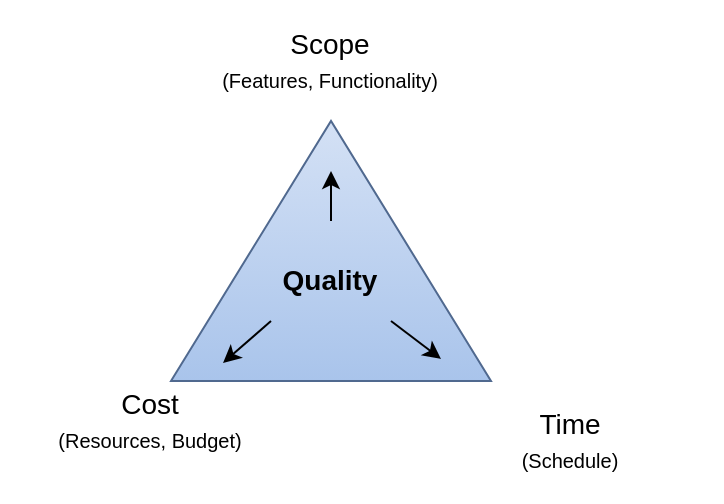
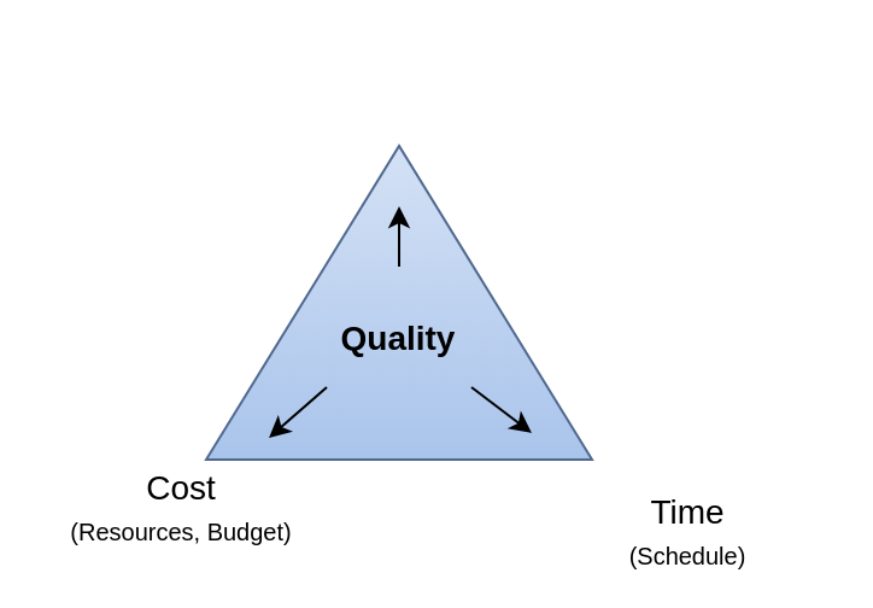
- <mxCell id="7" value="Scope&lt;br&gt;&lt;font style=&quot;font-size: 10px&quot;&gt;(Features, Functionality)&lt;/font&gt;" style="text;html=1;strokeColor=none;fillColor=none;align=center;verticalAlign=middle;whiteSpace=wrap;rounded=0;shadow=0;fontSize=14;" vertex="1" parent="1"><mxGeometry x="110" y="20" width="110" height="20" as="geometry" /></mxCell>
